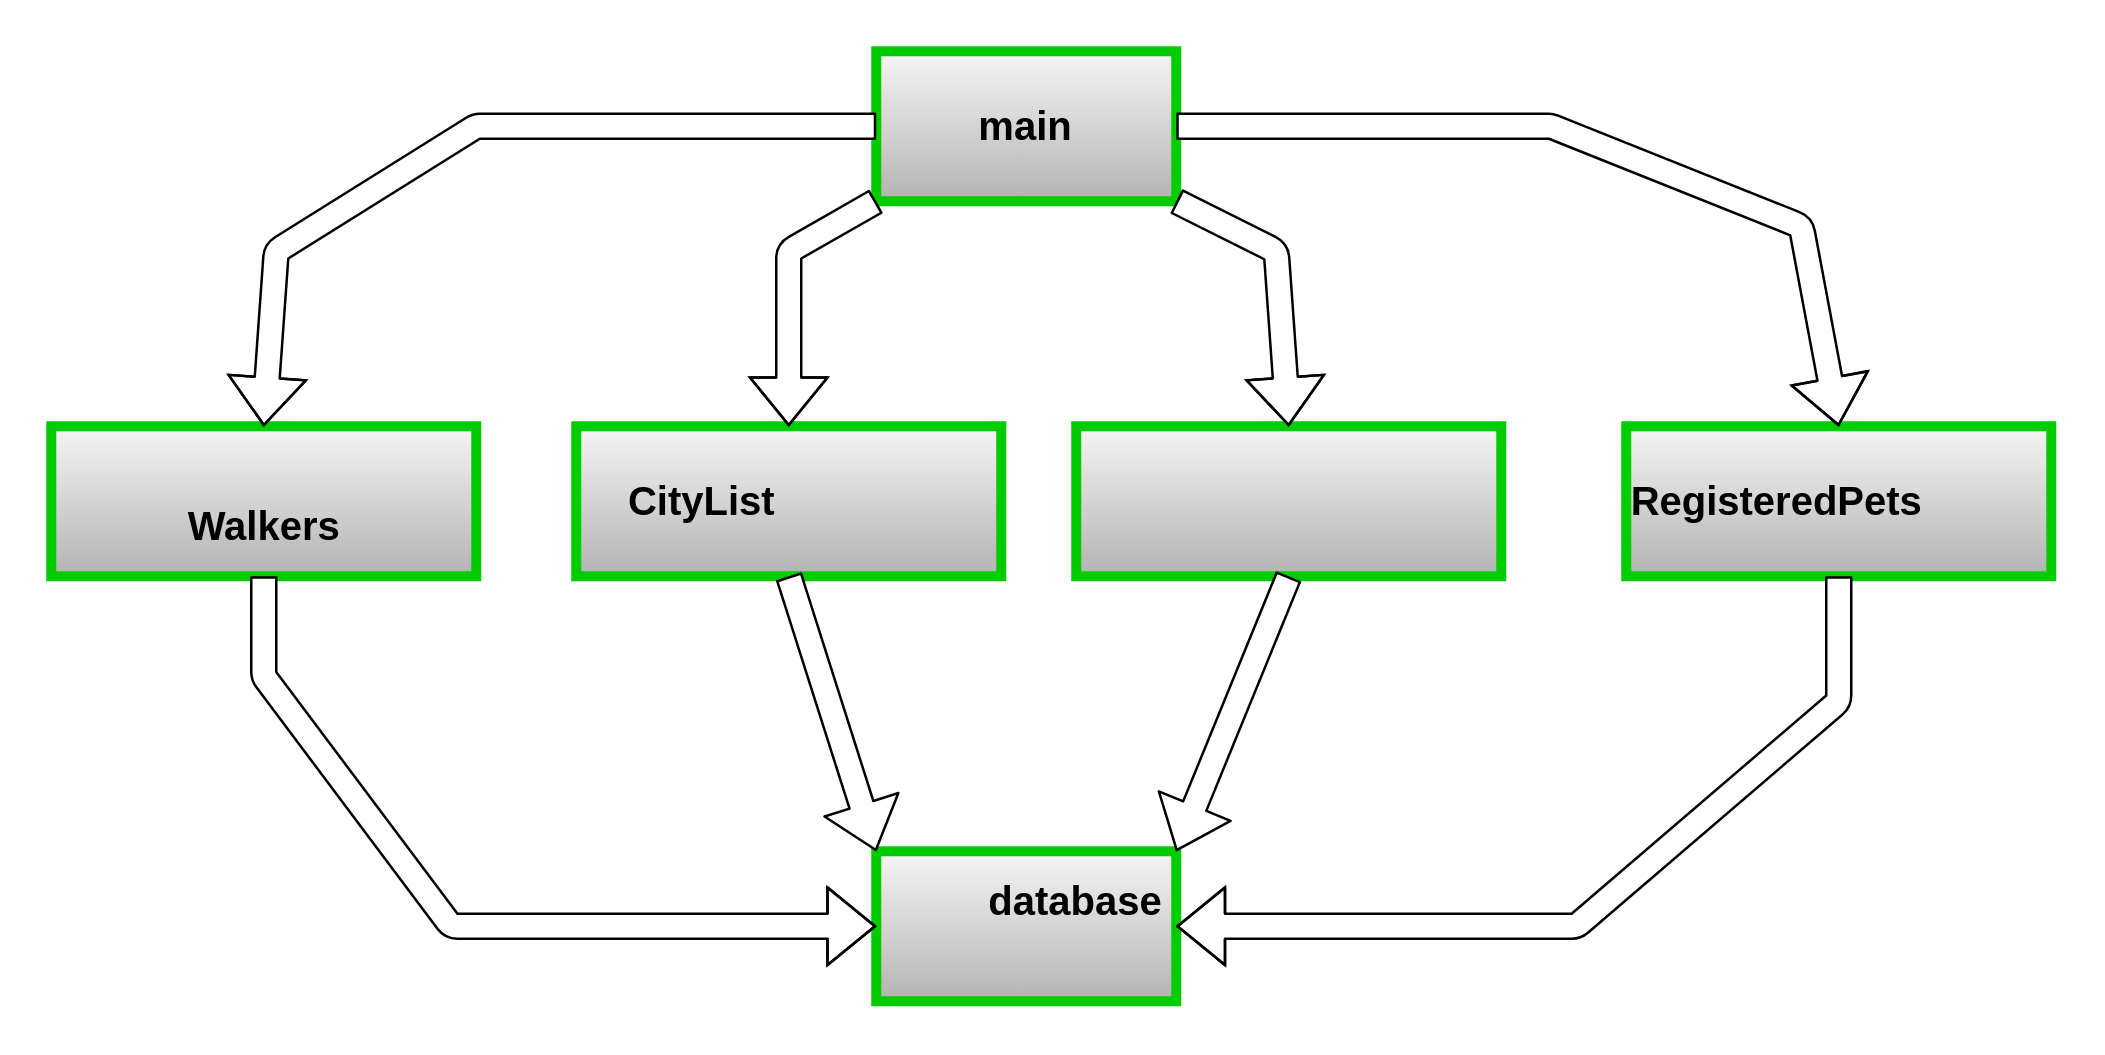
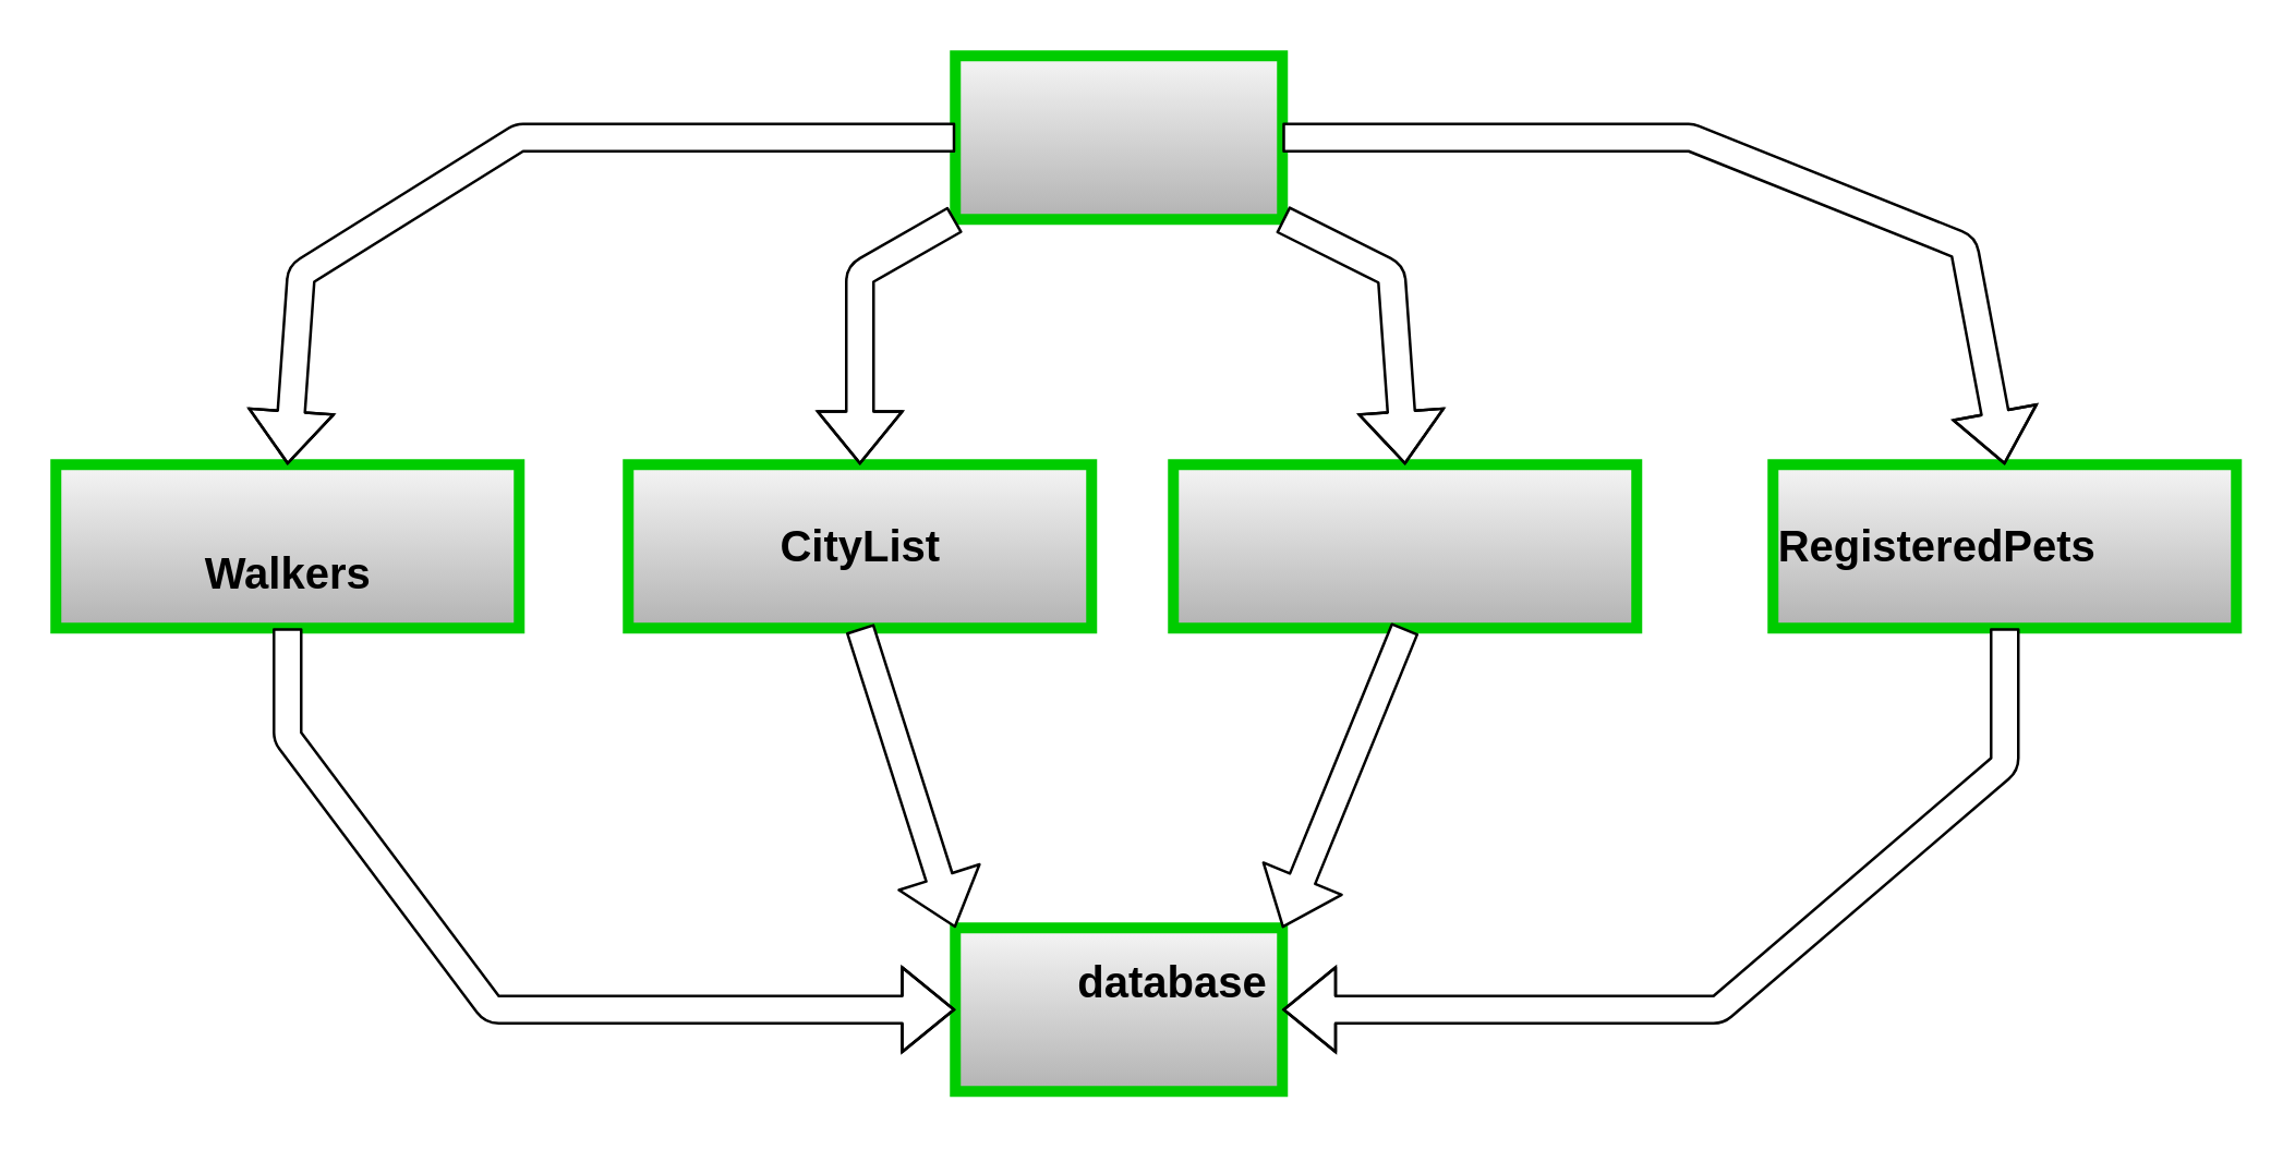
- <mxCell id="4" value="main" style="text;strokeColor=none;align=center;fillColor=none;html=1;verticalAlign=middle;whiteSpace=wrap;rounded=0;strokeWidth=4;fontColor=#000000;fontSize=16;fontStyle=1" vertex="1" parent="2"><mxGeometry x="30" y="15" width="60" height="30" as="geometry" /></mxCell>
- <mxCell id="14" value="CityList" style="text;strokeColor=none;align=center;fillColor=none;html=1;verticalAlign=middle;whiteSpace=wrap;rounded=0;strokeWidth=4;fontColor=#000000;fontSize=16;fontStyle=1" vertex="1" parent="12"><mxGeometry x="7.5" y="15" width="85" height="30" as="geometry" /></mxCell>
+ <mxCell id="14" value="CityList" style="text;strokeColor=none;align=center;fillColor=none;html=1;verticalAlign=middle;whiteSpace=wrap;rounded=0;strokeWidth=4;fontColor=#000000;fontSize=16;fontStyle=1" vertex="1" parent="12"><mxGeometry x="42.5" y="15" width="85" height="30" as="geometry" /></mxCell>
